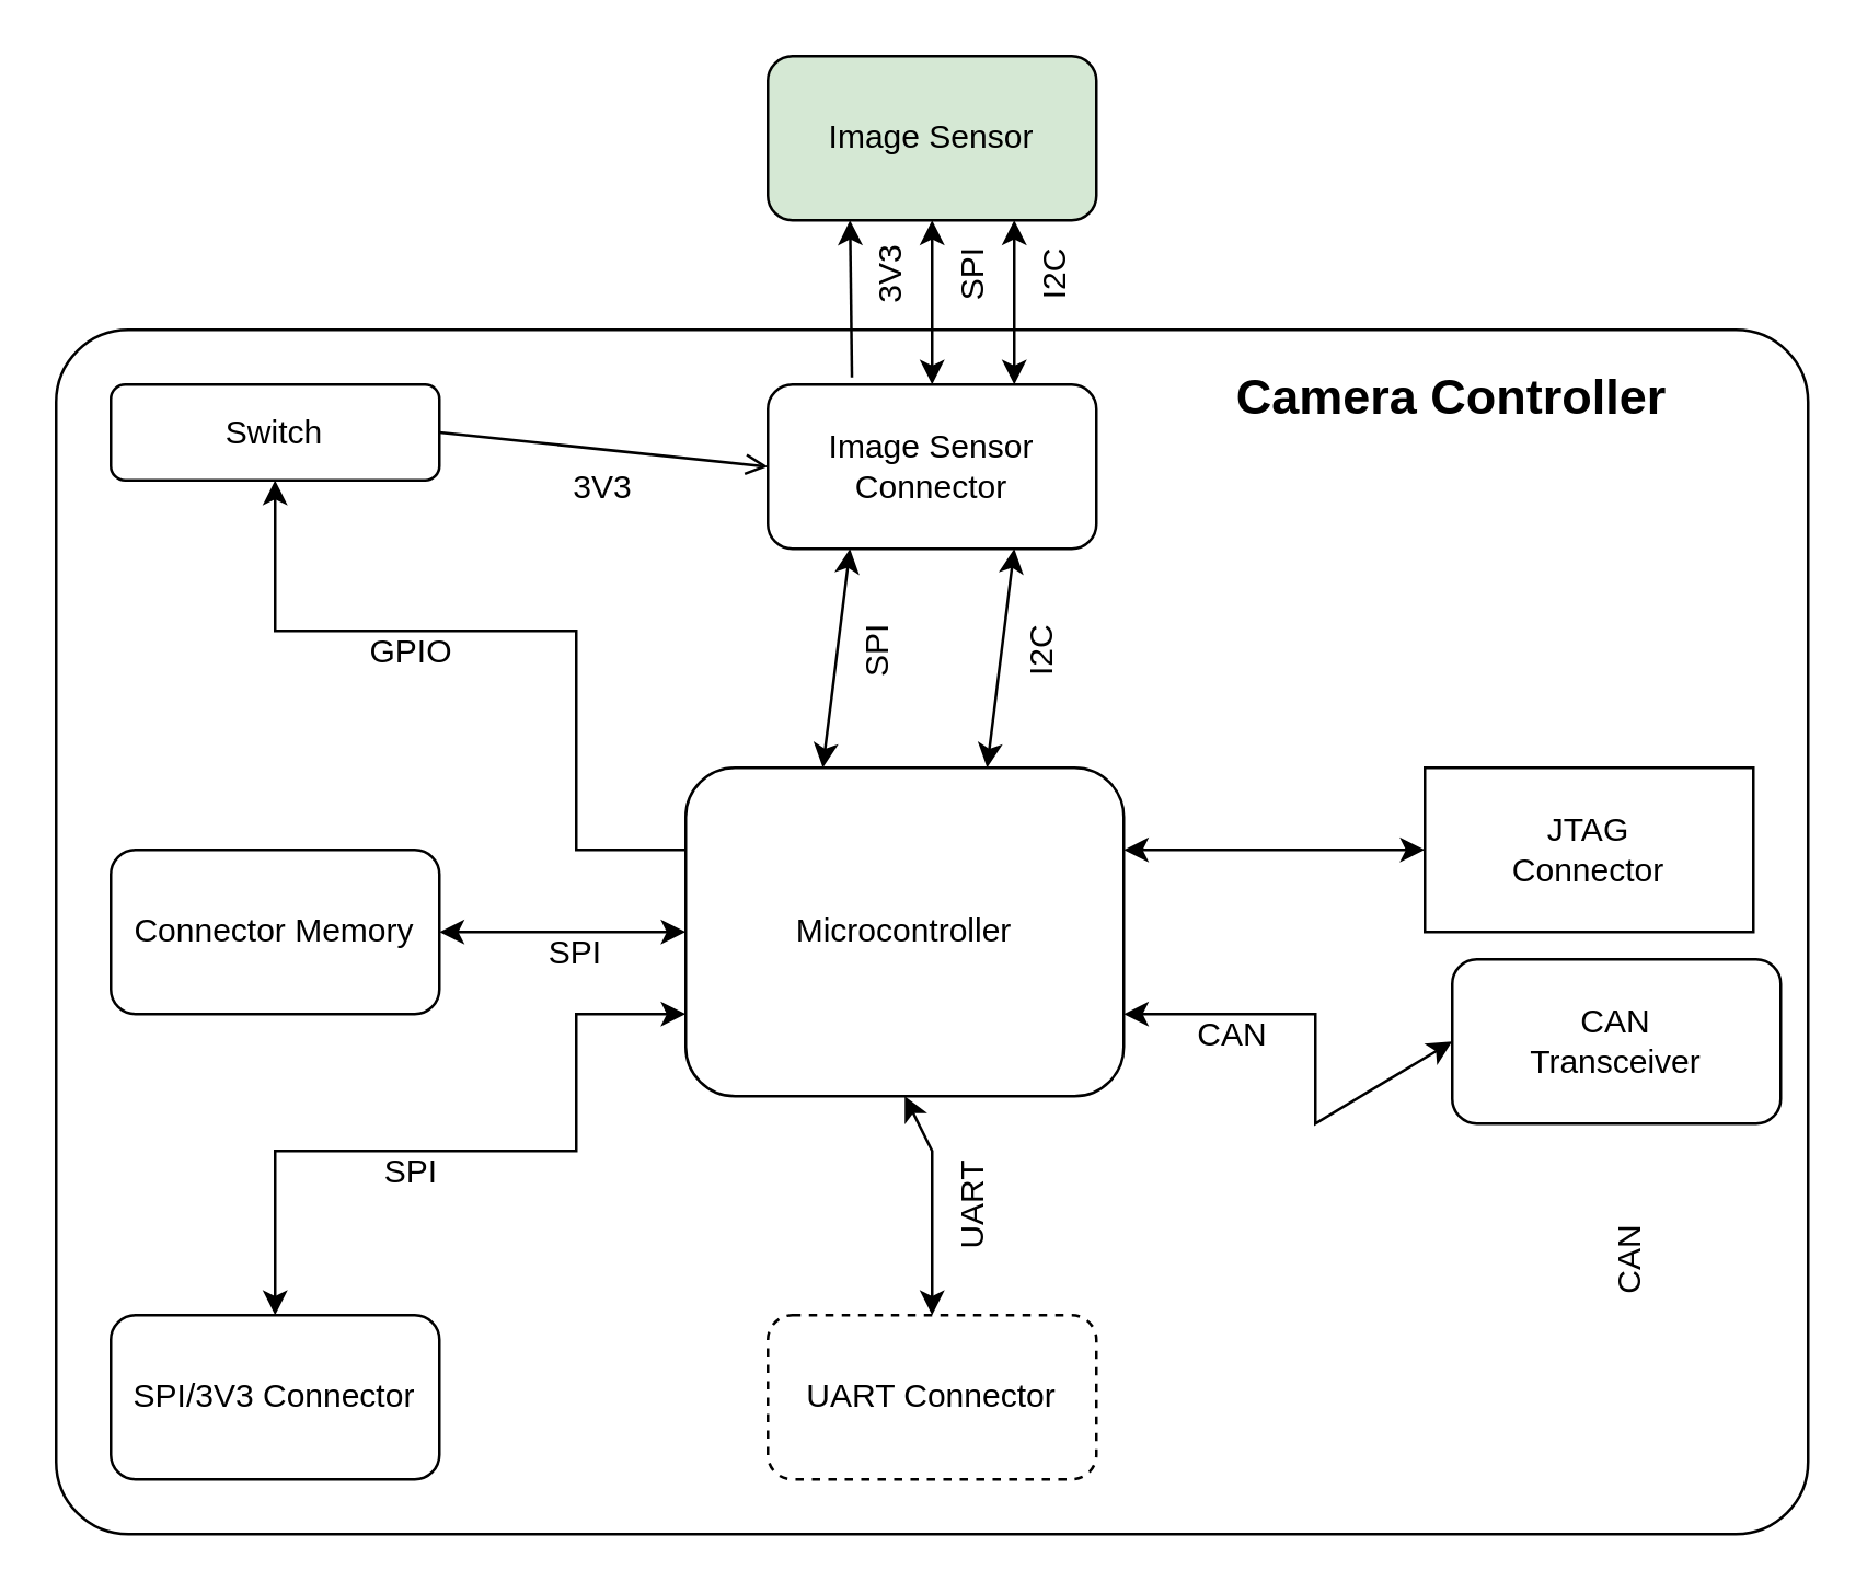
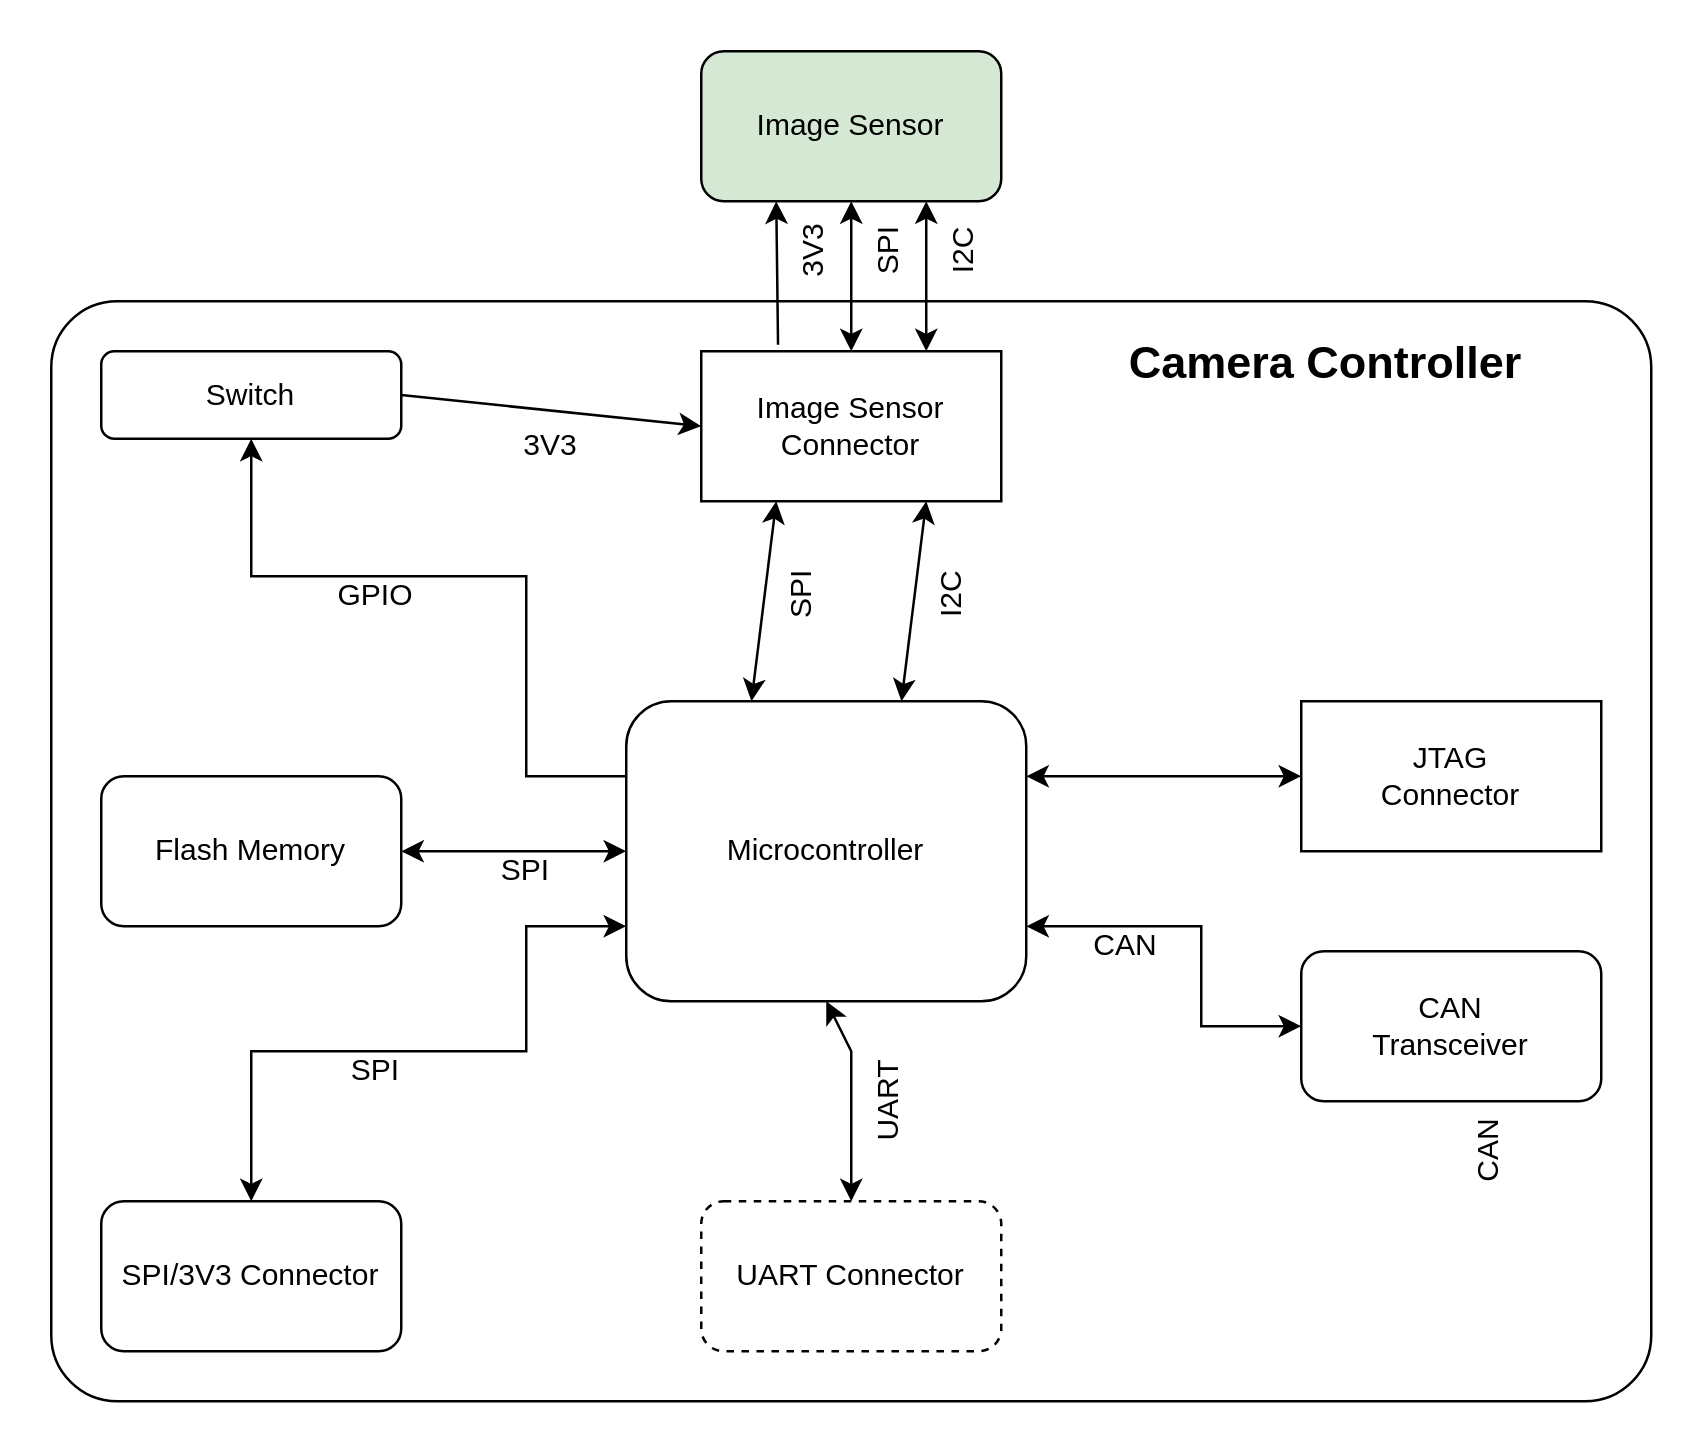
- <mxCell id="32" value="" style="endArrow=open;html=1;rounded=0;exitX=1;exitY=0.5;exitDx=0;exitDy=0;entryX=0;entryY=0.5;entryDx=0;entryDy=0;" edge="1" parent="1" source="31" target="9"><mxGeometry width="50" height="50" relative="1" as="geometry"><mxPoint x="200" y="170" as="sourcePoint" /><mxPoint x="250" y="120" as="targetPoint" /></mxGeometry></mxCell>
+ <mxCell id="32" value="" style="endArrow=classic;html=1;rounded=0;exitX=1;exitY=0.5;exitDx=0;exitDy=0;entryX=0;entryY=0.5;entryDx=0;entryDy=0;" edge="1" parent="1" source="31" target="9"><mxGeometry width="50" height="50" relative="1" as="geometry"><mxPoint x="200" y="170" as="sourcePoint" /><mxPoint x="250" y="120" as="targetPoint" /></mxGeometry></mxCell>
- <mxCell id="9" value="Image Sensor&lt;br&gt;Connector" style="rounded=1;whiteSpace=wrap;html=1;" vertex="1" parent="1"><mxGeometry x="280" y="140" width="120" height="60" as="geometry" /></mxCell>
+ <mxCell id="9" value="Image Sensor&lt;br&gt;Connector" style="whiteSpace=wrap;html=1;rounded=0;" vertex="1" parent="1"><mxGeometry x="280" y="140" width="120" height="60" as="geometry" /></mxCell>
- <mxCell id="5" value="Connector Memory" style="rounded=1;whiteSpace=wrap;html=1;" vertex="1" parent="1"><mxGeometry x="40" y="310" width="120" height="60" as="geometry" /></mxCell>
+ <mxCell id="5" value="Flash Memory" style="rounded=1;whiteSpace=wrap;html=1;" vertex="1" parent="1"><mxGeometry x="40" y="310" width="120" height="60" as="geometry" /></mxCell>
- <mxCell id="4" value="CAN&lt;br&gt;Transceiver" style="rounded=1;whiteSpace=wrap;html=1;" vertex="1" parent="1"><mxGeometry x="530" y="350" width="120" height="60" as="geometry" /></mxCell>
+ <mxCell id="4" value="CAN&lt;br&gt;Transceiver" style="rounded=1;whiteSpace=wrap;html=1;" vertex="1" parent="1"><mxGeometry x="520" y="380" width="120" height="60" as="geometry" /></mxCell>
